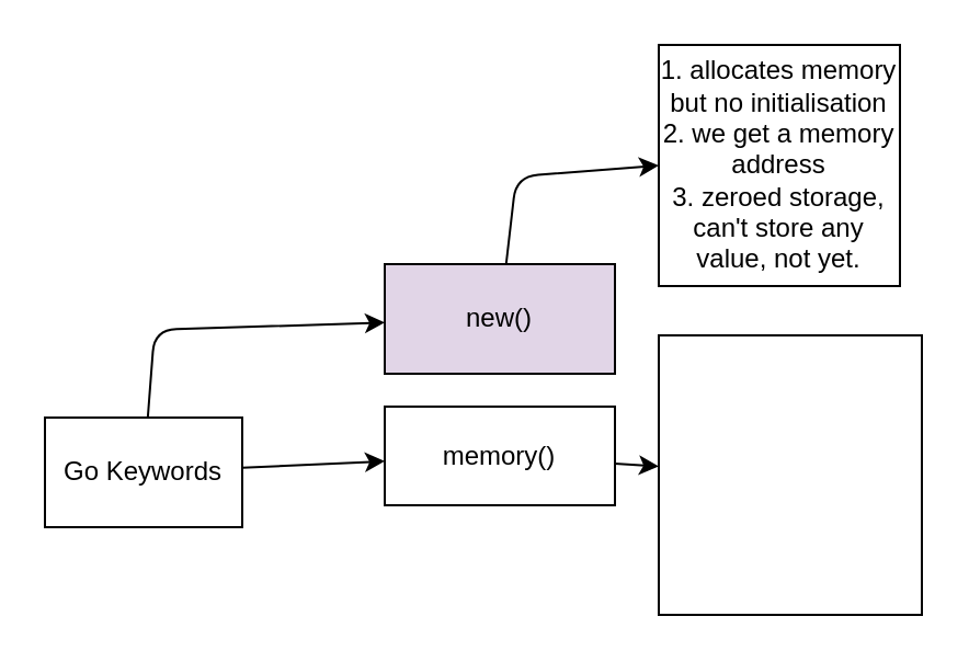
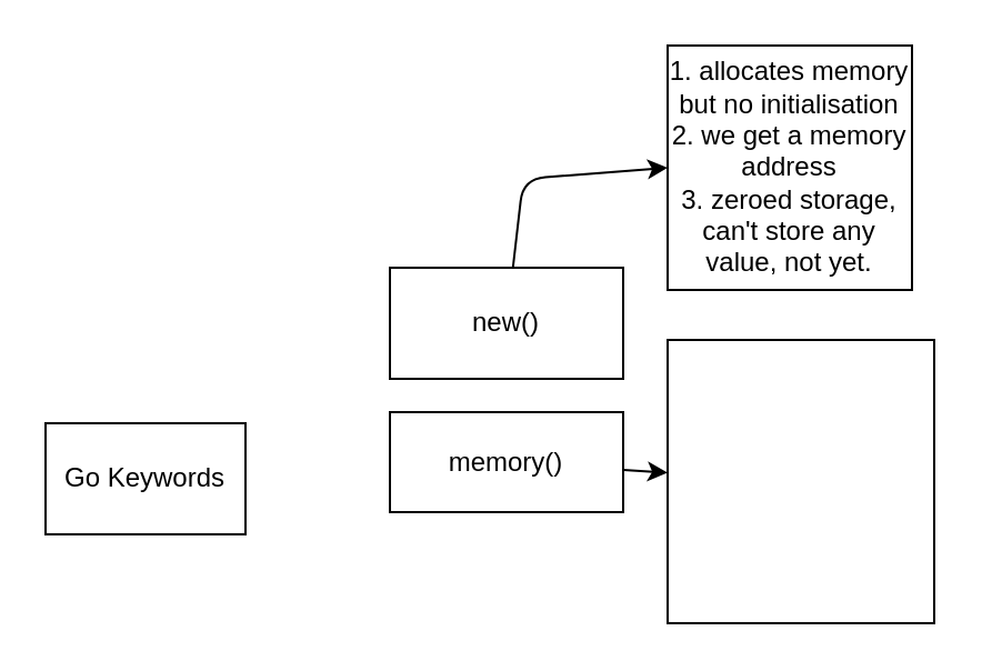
- <mxCell id="6" value="new()" style="whiteSpace=wrap;html=1;fillColor=#e1d5e7;" vertex="1" parent="1"><mxGeometry x="175" y="120" width="105" height="50" as="geometry" /></mxCell>
+ <mxCell id="6" value="new()" style="whiteSpace=wrap;html=1;" vertex="1" parent="1"><mxGeometry x="175" y="120" width="105" height="50" as="geometry" /></mxCell>
- <mxCell id="2" value="" style="edgeStyle=none;html=1;" edge="1" parent="1" source="4" target="6"><mxGeometry relative="1" as="geometry"><Array as="points"><mxPoint x="70" y="150" /></Array></mxGeometry></mxCell>
- <mxCell id="3" value="" style="edgeStyle=none;html=1;" edge="1" parent="1" source="4" target="10"><mxGeometry relative="1" as="geometry" /></mxCell>
